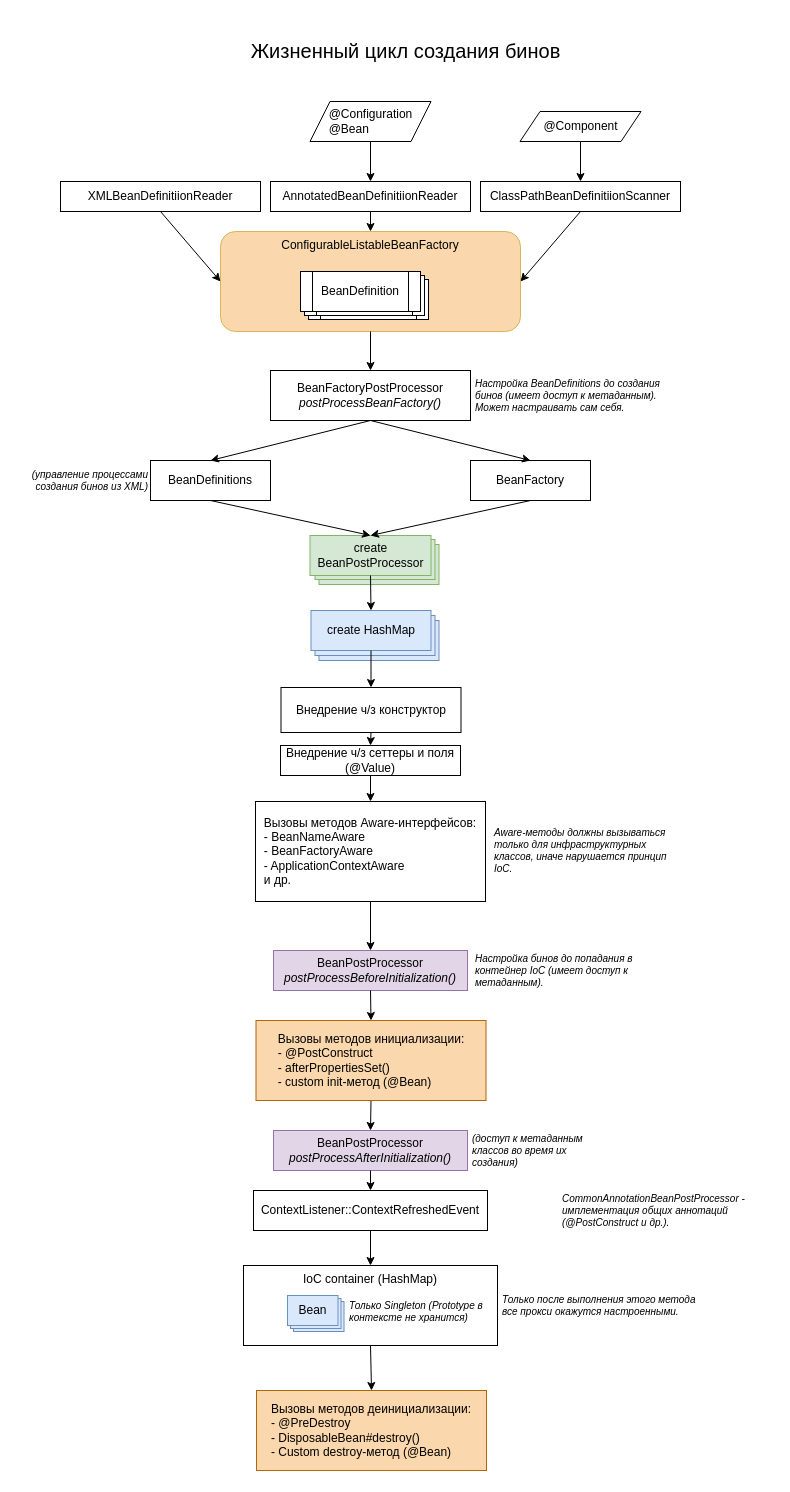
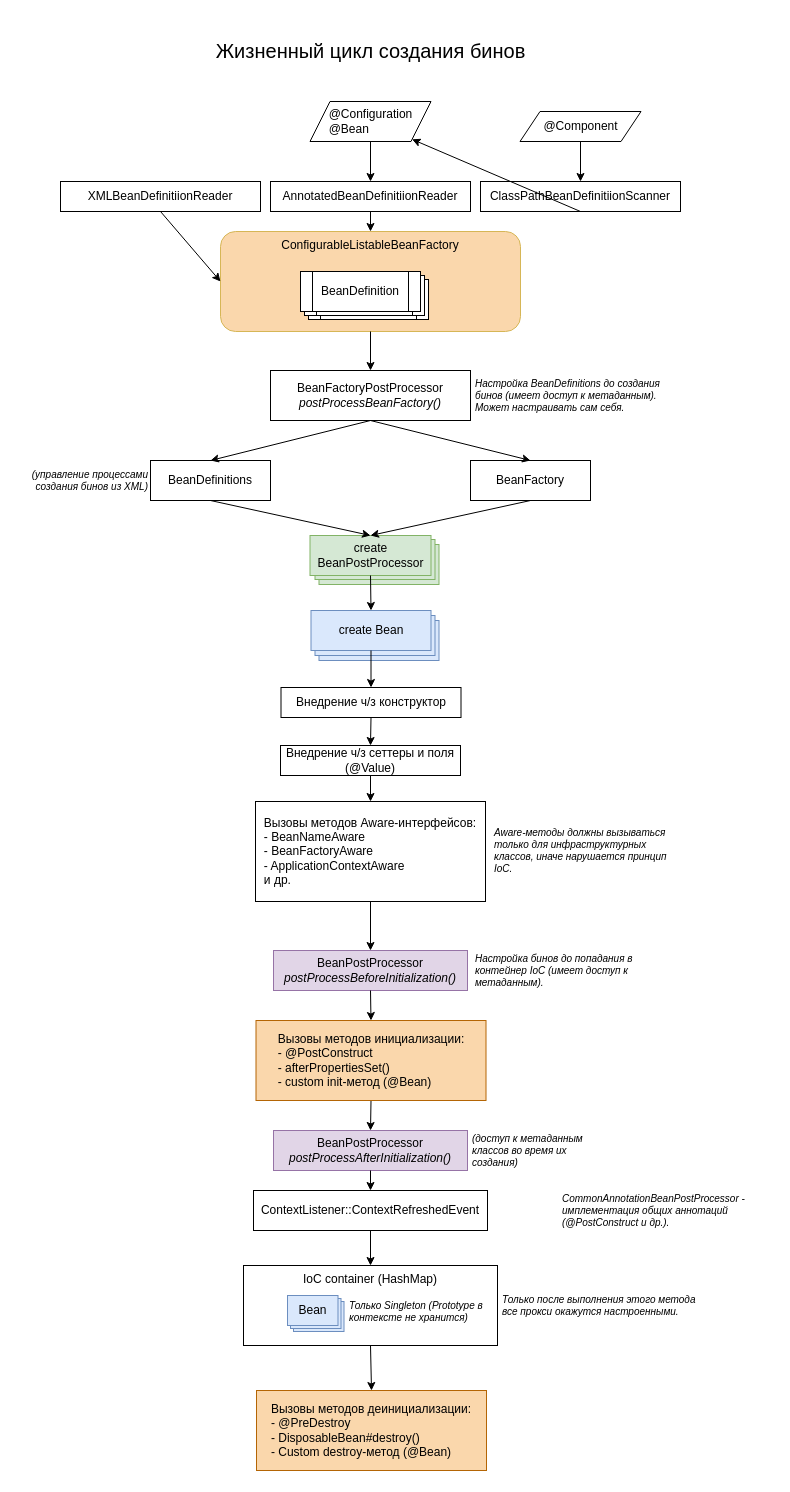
- <mxCell id="59" value="Жизненный цикл создания бинов" style="text;html=1;strokeColor=none;fillColor=none;align=center;verticalAlign=middle;whiteSpace=wrap;rounded=0;fontSize=20;" parent="1" vertex="1"><mxGeometry x="229.75" y="20" width="350.5" height="60" as="geometry" /></mxCell>
+ <mxCell id="59" value="Жизненный цикл создания бинов" style="text;html=1;strokeColor=none;fillColor=none;align=center;verticalAlign=middle;whiteSpace=wrap;rounded=0;fontSize=20;" parent="1" vertex="1"><mxGeometry x="194.75" y="20" width="350.5" height="60" as="geometry" /></mxCell>
- <mxCell id="39" value="" style="endArrow=classic;html=1;rounded=0;fontSize=12;exitX=0.5;exitY=1;exitDx=0;exitDy=0;entryX=1;entryY=0.5;entryDx=0;entryDy=0;" parent="1" source="5" target="2" edge="1"><mxGeometry width="50" height="50" relative="1" as="geometry"><mxPoint x="490" y="321" as="sourcePoint" /><mxPoint x="630" y="341" as="targetPoint" /></mxGeometry></mxCell>
+ <mxCell id="39" value="" style="endArrow=classic;html=1;rounded=0;fontSize=12;exitX=0.5;exitY=1;exitDx=0;exitDy=0;" parent="1" source="5" target="34" edge="1"><mxGeometry width="50" height="50" relative="1" as="geometry"><mxPoint x="490" y="321" as="sourcePoint" /><mxPoint x="630" y="341" as="targetPoint" /></mxGeometry></mxCell>
- <mxCell id="24" value="create HashMap" style="rounded=0;whiteSpace=wrap;html=1;fillColor=#dae8fc;strokeColor=#6c8ebf;" parent="21" vertex="1"><mxGeometry width="120" height="40" as="geometry" /></mxCell>
+ <mxCell id="24" value="create Bean" style="rounded=0;whiteSpace=wrap;html=1;fillColor=#dae8fc;strokeColor=#6c8ebf;" parent="21" vertex="1"><mxGeometry width="120" height="40" as="geometry" /></mxCell>
- <mxCell id="51" value="Внедрение ч/з конструктор" style="rounded=0;whiteSpace=wrap;html=1;fontSize=12;" parent="1" vertex="1"><mxGeometry x="280.5" y="687" width="180" height="45" as="geometry" /></mxCell>
+ <mxCell id="51" value="Внедрение ч/з конструктор" style="rounded=0;whiteSpace=wrap;html=1;fontSize=12;" parent="1" vertex="1"><mxGeometry x="280.5" y="687" width="180" height="30" as="geometry" /></mxCell>
